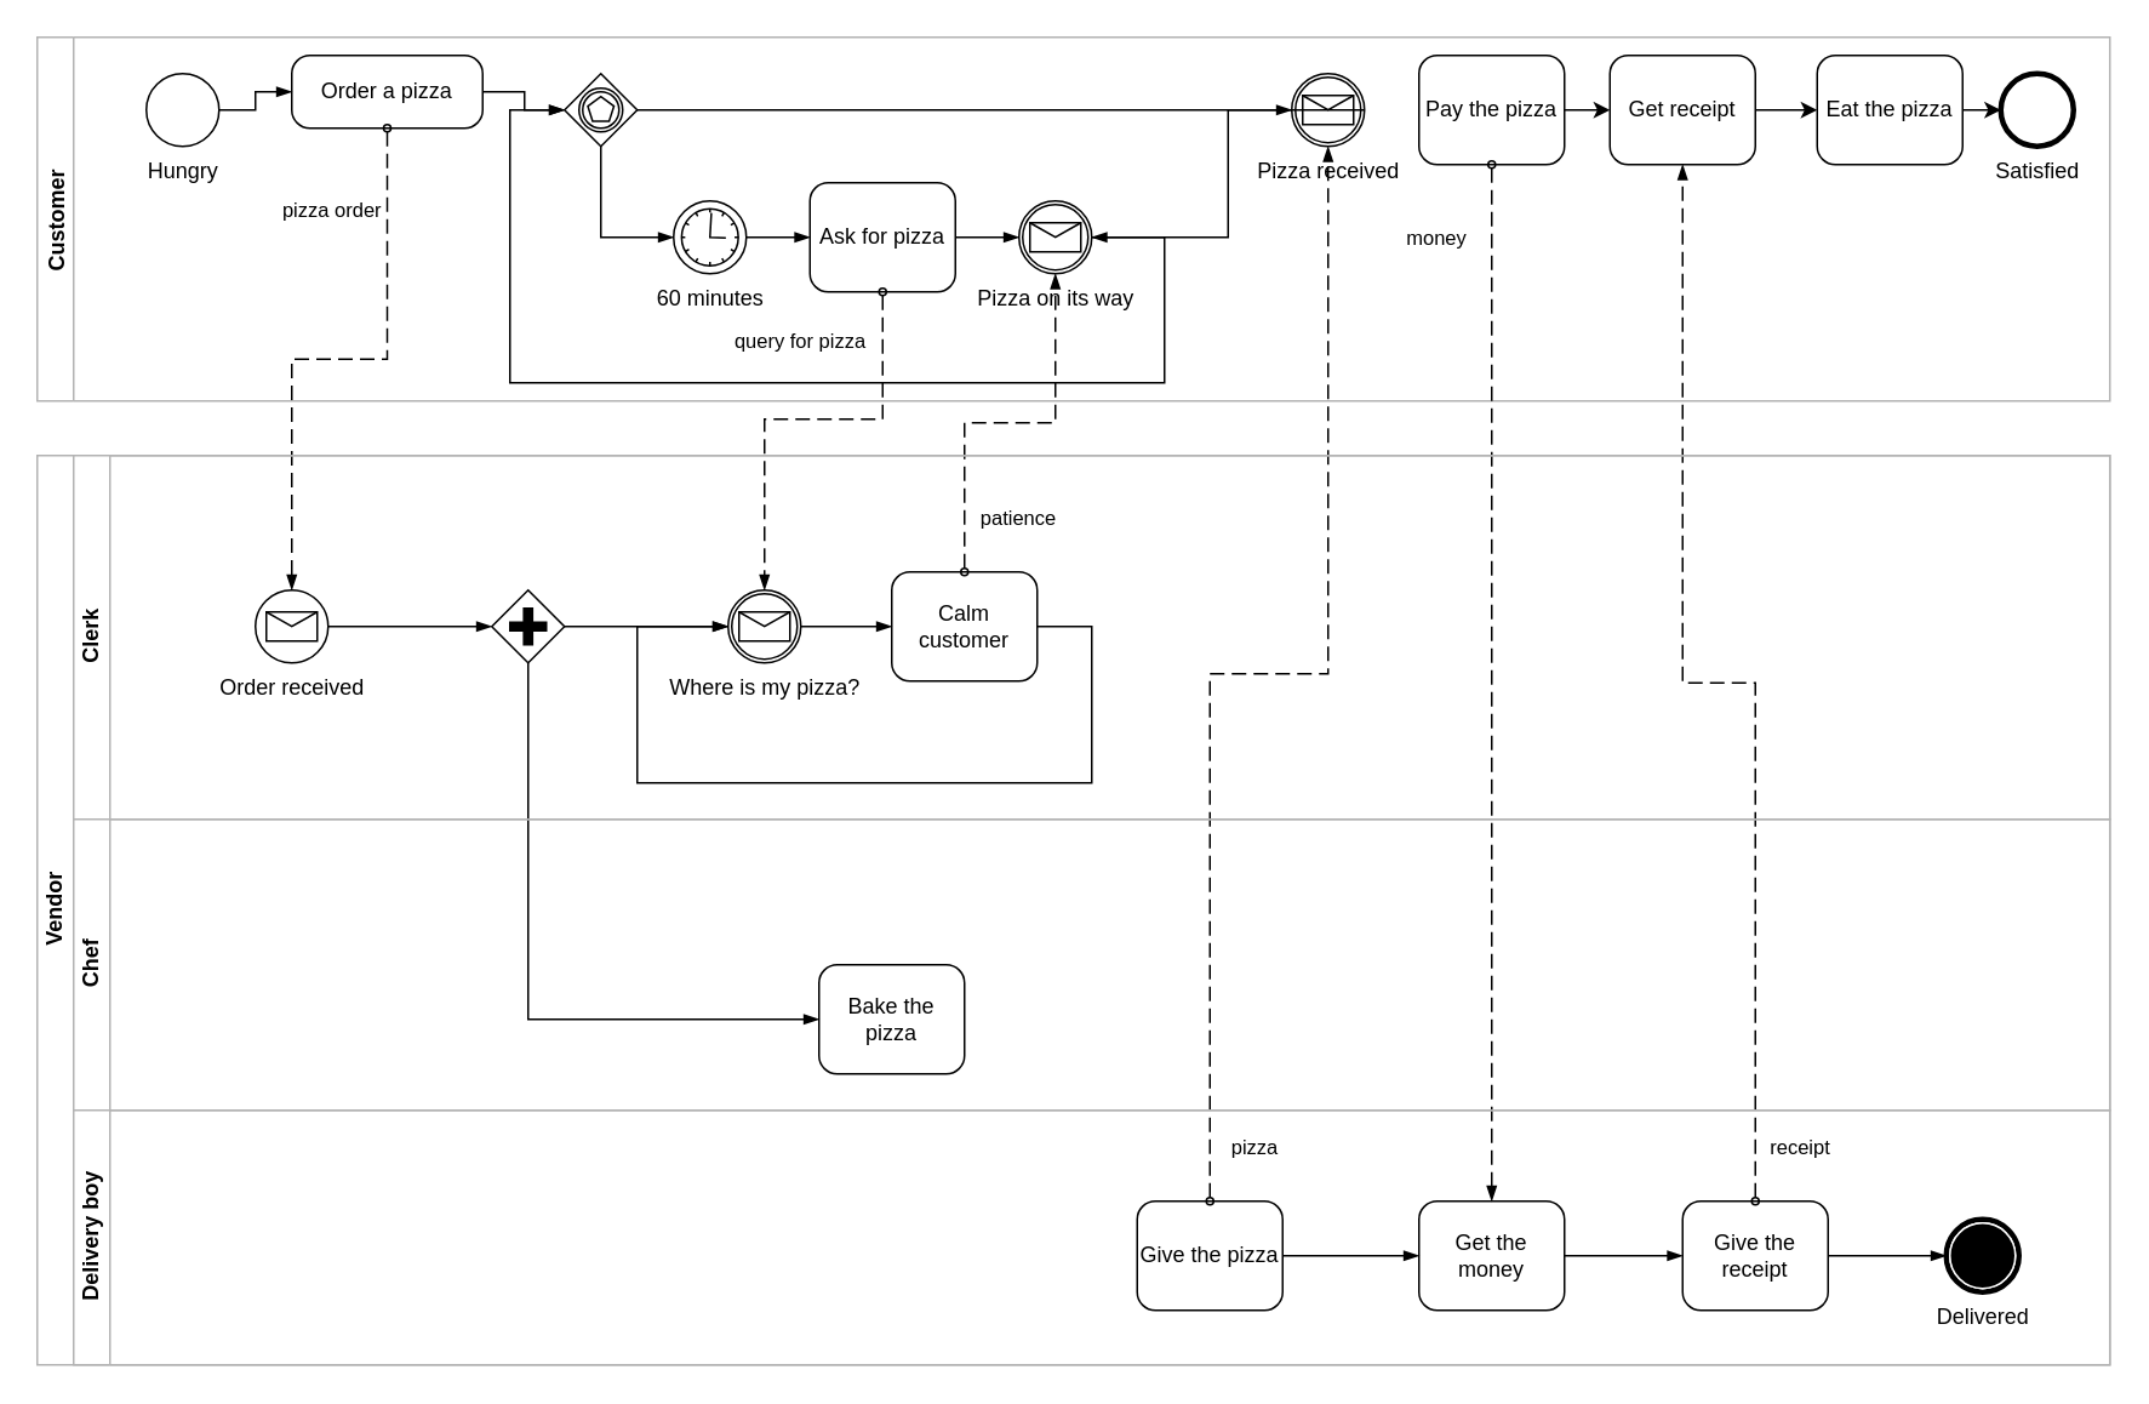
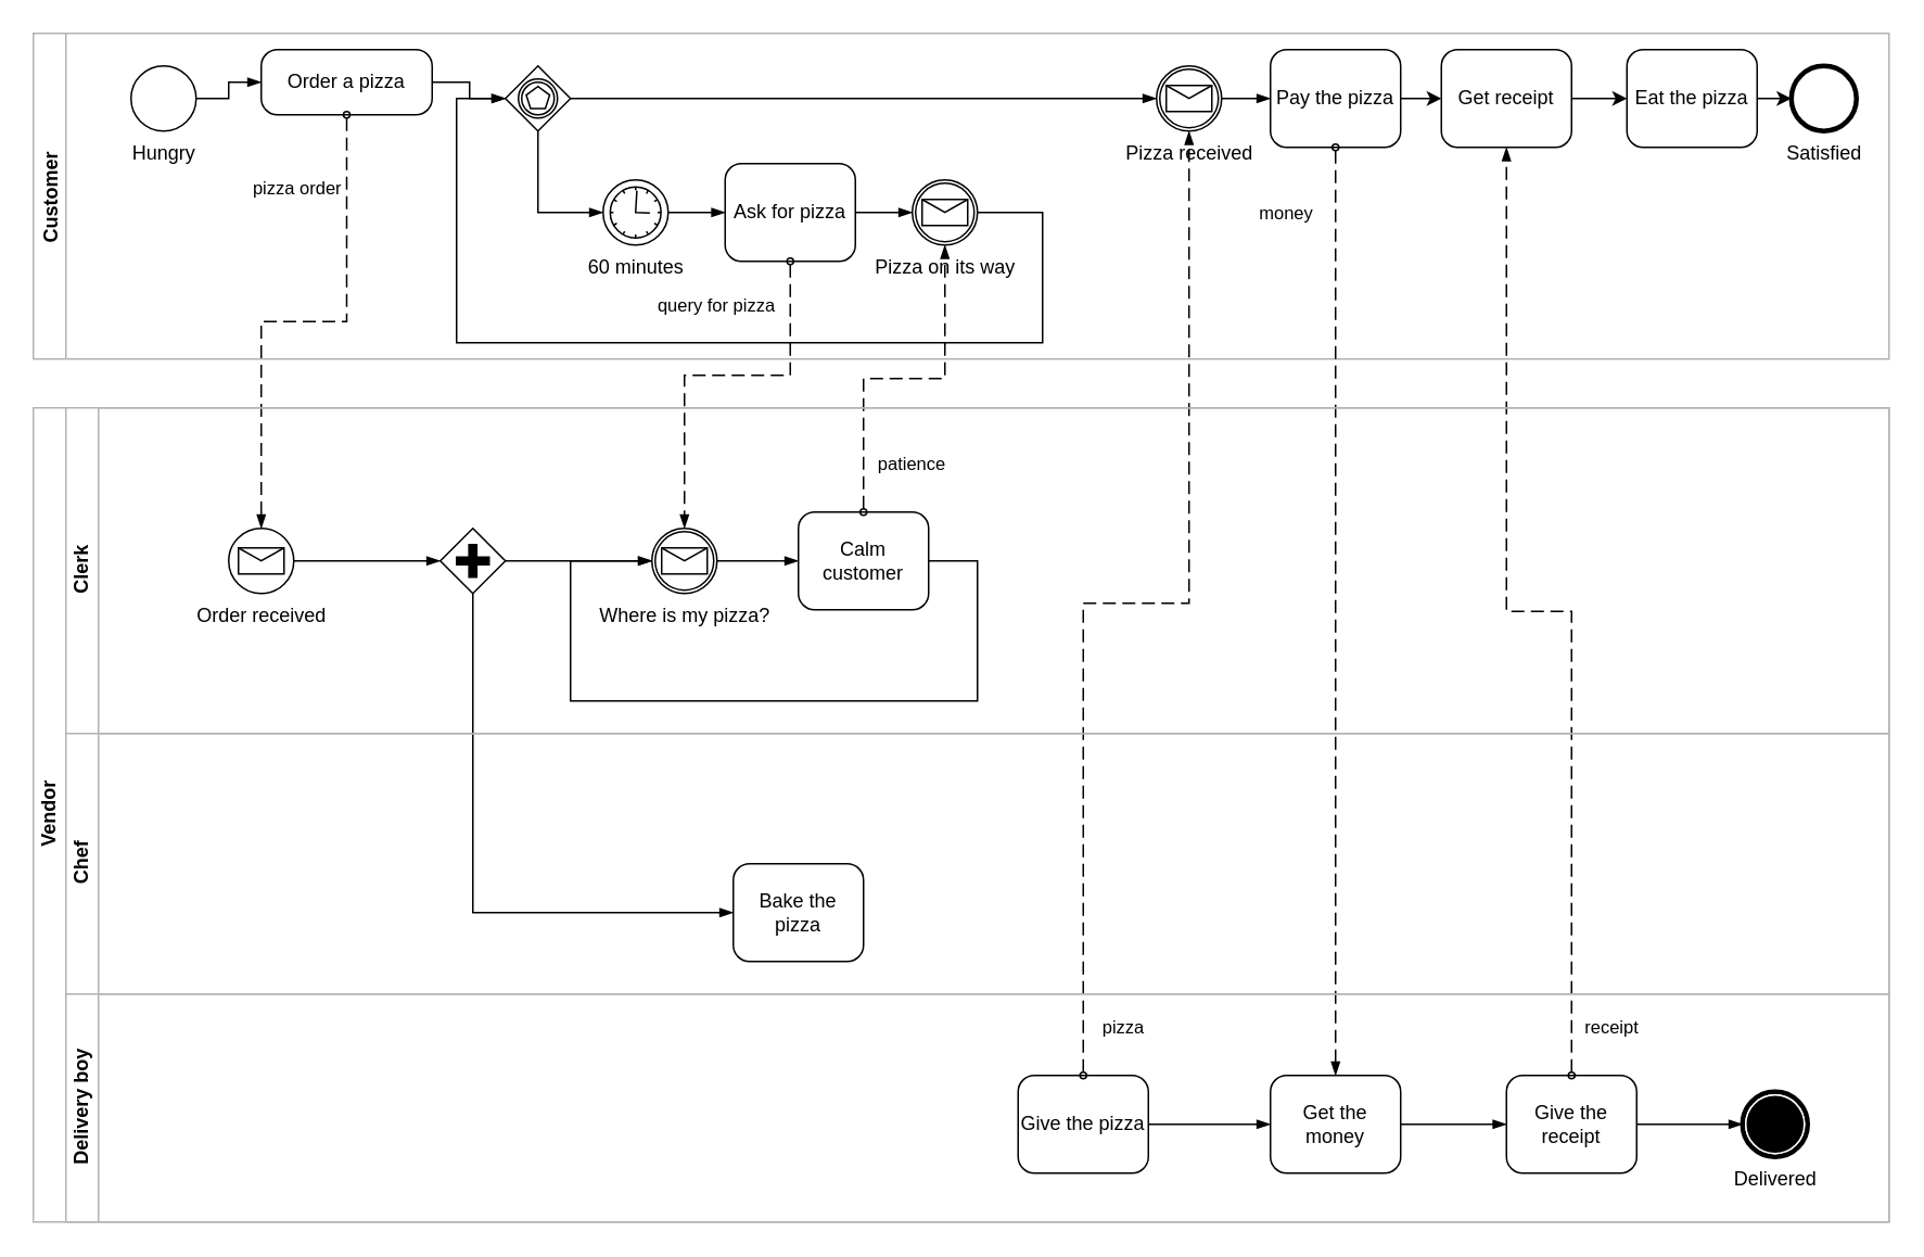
- <mxCell id="18" value="" style="edgeStyle=elbowEdgeStyle;fontSize=12;html=1;endArrow=blockThin;endFill=1;rounded=0;exitX=1;exitY=0.5;exitDx=0;exitDy=0;exitPerimeter=0;" edge="1" parent="1" source="14" target="12"><mxGeometry width="160" relative="1" as="geometry"><mxPoint x="520" y="95" as="sourcePoint" /><mxPoint x="850" y="95" as="targetPoint" /></mxGeometry></mxCell>
+ <mxCell id="18" value="" style="edgeStyle=elbowEdgeStyle;fontSize=12;html=1;endArrow=blockThin;endFill=1;rounded=0;exitX=1;exitY=0.5;exitDx=0;exitDy=0;exitPerimeter=0;entryX=0;entryY=0.5;entryDx=0;entryDy=0;entryPerimeter=0;" edge="1" parent="1" source="14" target="17"><mxGeometry width="160" relative="1" as="geometry"><mxPoint x="520" y="95" as="sourcePoint" /><mxPoint x="850" y="95" as="targetPoint" /></mxGeometry></mxCell>
